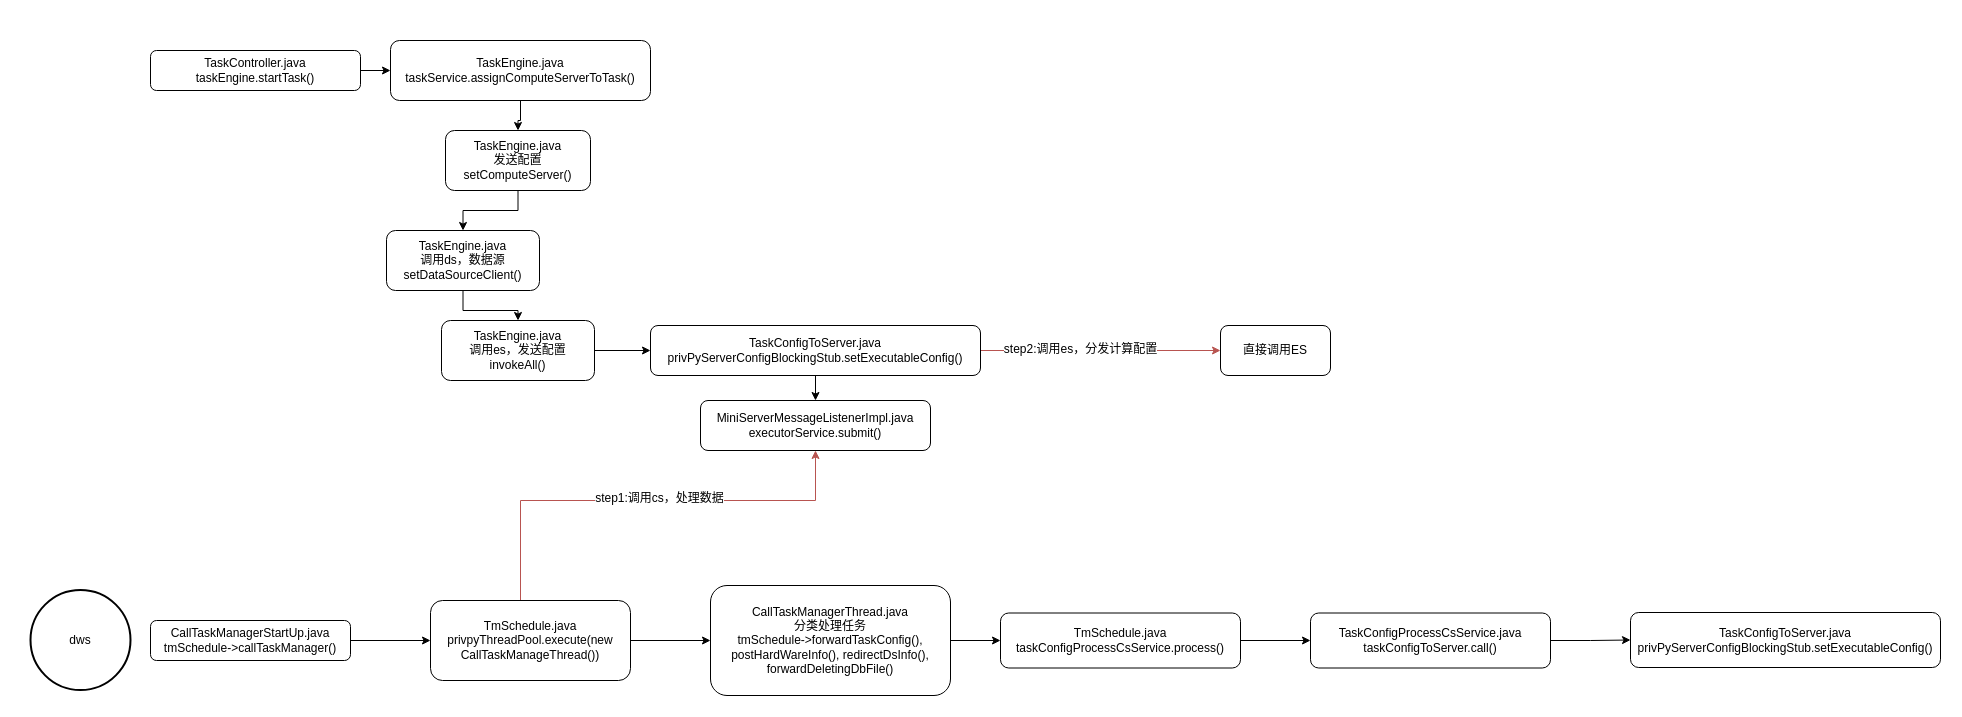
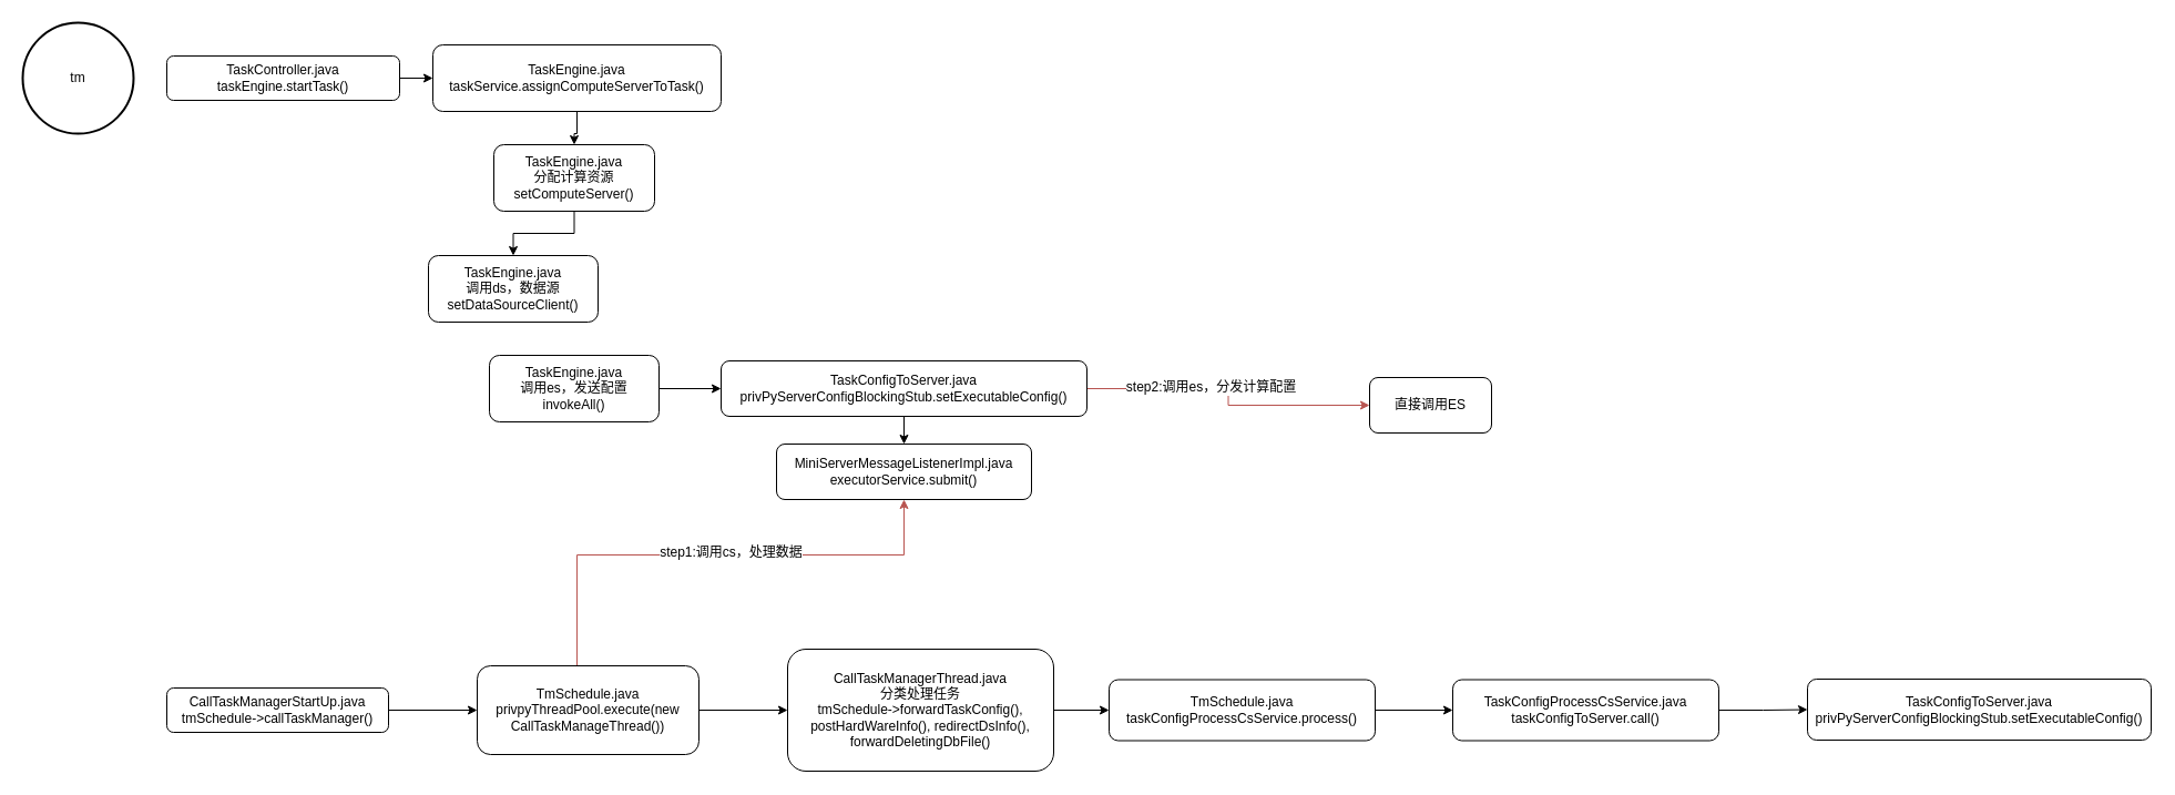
+ <mxCell id="22" value="tm" style="strokeWidth=2;html=1;shape=mxgraph.flowchart.start_2;whiteSpace=wrap;" vertex="1" parent="1"><mxGeometry y="20" width="100" height="100" as="geometry" x="20" /></mxCell>
- <mxCell id="28" value="TaskEngine.java&lt;br&gt;发送配置&lt;br&gt;setComputeServer()&lt;br&gt;" style="shape=ext;rounded=1;html=1;whiteSpace=wrap;" vertex="1" parent="1"><mxGeometry x="445" y="130" width="145" height="60" as="geometry" /></mxCell>
+ <mxCell id="28" value="TaskEngine.java&lt;br&gt;分配计算资源&lt;br&gt;setComputeServer()&lt;br&gt;" style="shape=ext;rounded=1;html=1;whiteSpace=wrap;" vertex="1" parent="1"><mxGeometry x="445" y="130" width="145" height="60" as="geometry" /></mxCell>
- <mxCell id="29" value="" style="edgeStyle=orthogonalEdgeStyle;rounded=0;orthogonalLoop=1;jettySize=auto;html=1;" edge="1" parent="1" source="30" target="32"><mxGeometry relative="1" as="geometry" /></mxCell>
- <mxCell id="19" value="直接调用ES" style="shape=ext;rounded=1;html=1;whiteSpace=wrap;" vertex="1" parent="1"><mxGeometry x="1220" y="325" width="110" height="50" as="geometry" /></mxCell>
+ <mxCell id="19" value="直接调用ES" style="shape=ext;rounded=1;html=1;whiteSpace=wrap;" vertex="1" parent="1"><mxGeometry x="1235" y="340" width="110" height="50" as="geometry" /></mxCell>
- <mxCell id="21" value="dws" style="strokeWidth=2;html=1;shape=mxgraph.flowchart.start_2;whiteSpace=wrap;" vertex="1" parent="1"><mxGeometry x="30" y="589.5" width="100" height="100" as="geometry" /></mxCell>
